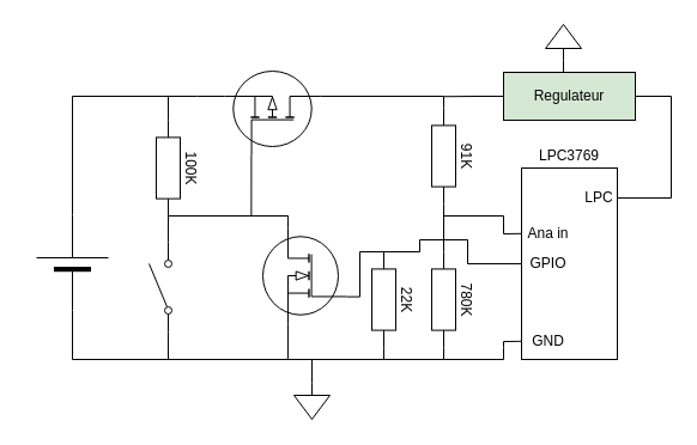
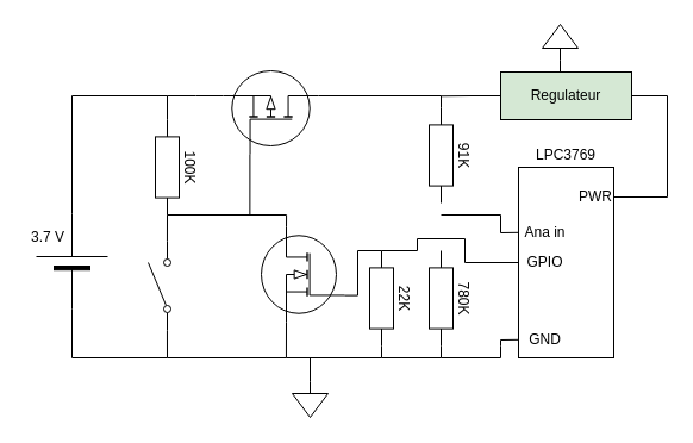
- <mxCell id="43" value="LPC" style="text;html=1;strokeColor=none;fillColor=none;align=center;verticalAlign=middle;whiteSpace=wrap;rounded=0;labelBackgroundColor=none;" vertex="1" parent="1"><mxGeometry x="485" y="160" width="30" height="10" as="geometry" /></mxCell>
+ <mxCell id="43" value="PWR" style="text;html=1;strokeColor=none;fillColor=none;align=center;verticalAlign=middle;whiteSpace=wrap;rounded=0;labelBackgroundColor=none;" vertex="1" parent="1"><mxGeometry x="485" y="160" width="30" height="10" as="geometry" /></mxCell>
- <mxCell id="23" style="edgeStyle=orthogonalEdgeStyle;rounded=0;orthogonalLoop=1;jettySize=auto;html=1;exitX=1;exitY=0.5;exitDx=0;exitDy=0;exitPerimeter=0;entryX=0;entryY=0.5;entryDx=0;entryDy=0;entryPerimeter=0;endArrow=none;endFill=0;" edge="1" parent="1" source="24" target="22"><mxGeometry relative="1" as="geometry" /></mxCell>
+ <mxCell id="5" value="3.7 V" style="text;html=1;strokeColor=none;fillColor=none;align=center;verticalAlign=middle;whiteSpace=wrap;rounded=0;labelBackgroundColor=none;" vertex="1" parent="1"><mxGeometry x="20" y="189" width="40" height="20" as="geometry" /></mxCell>
